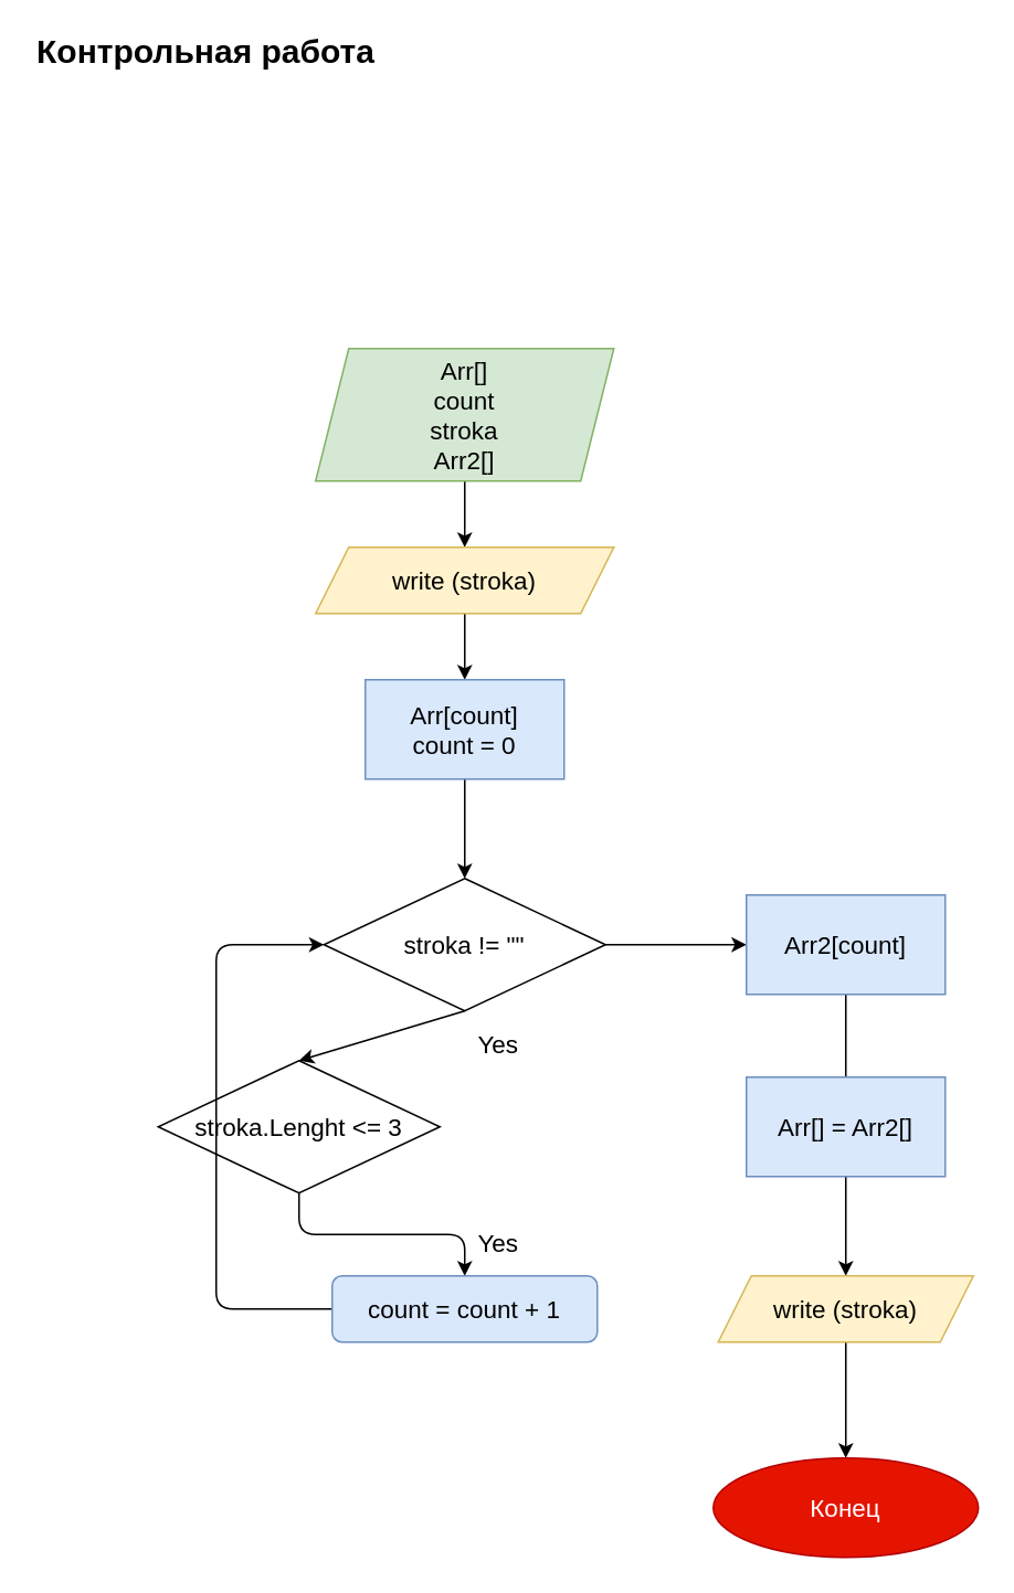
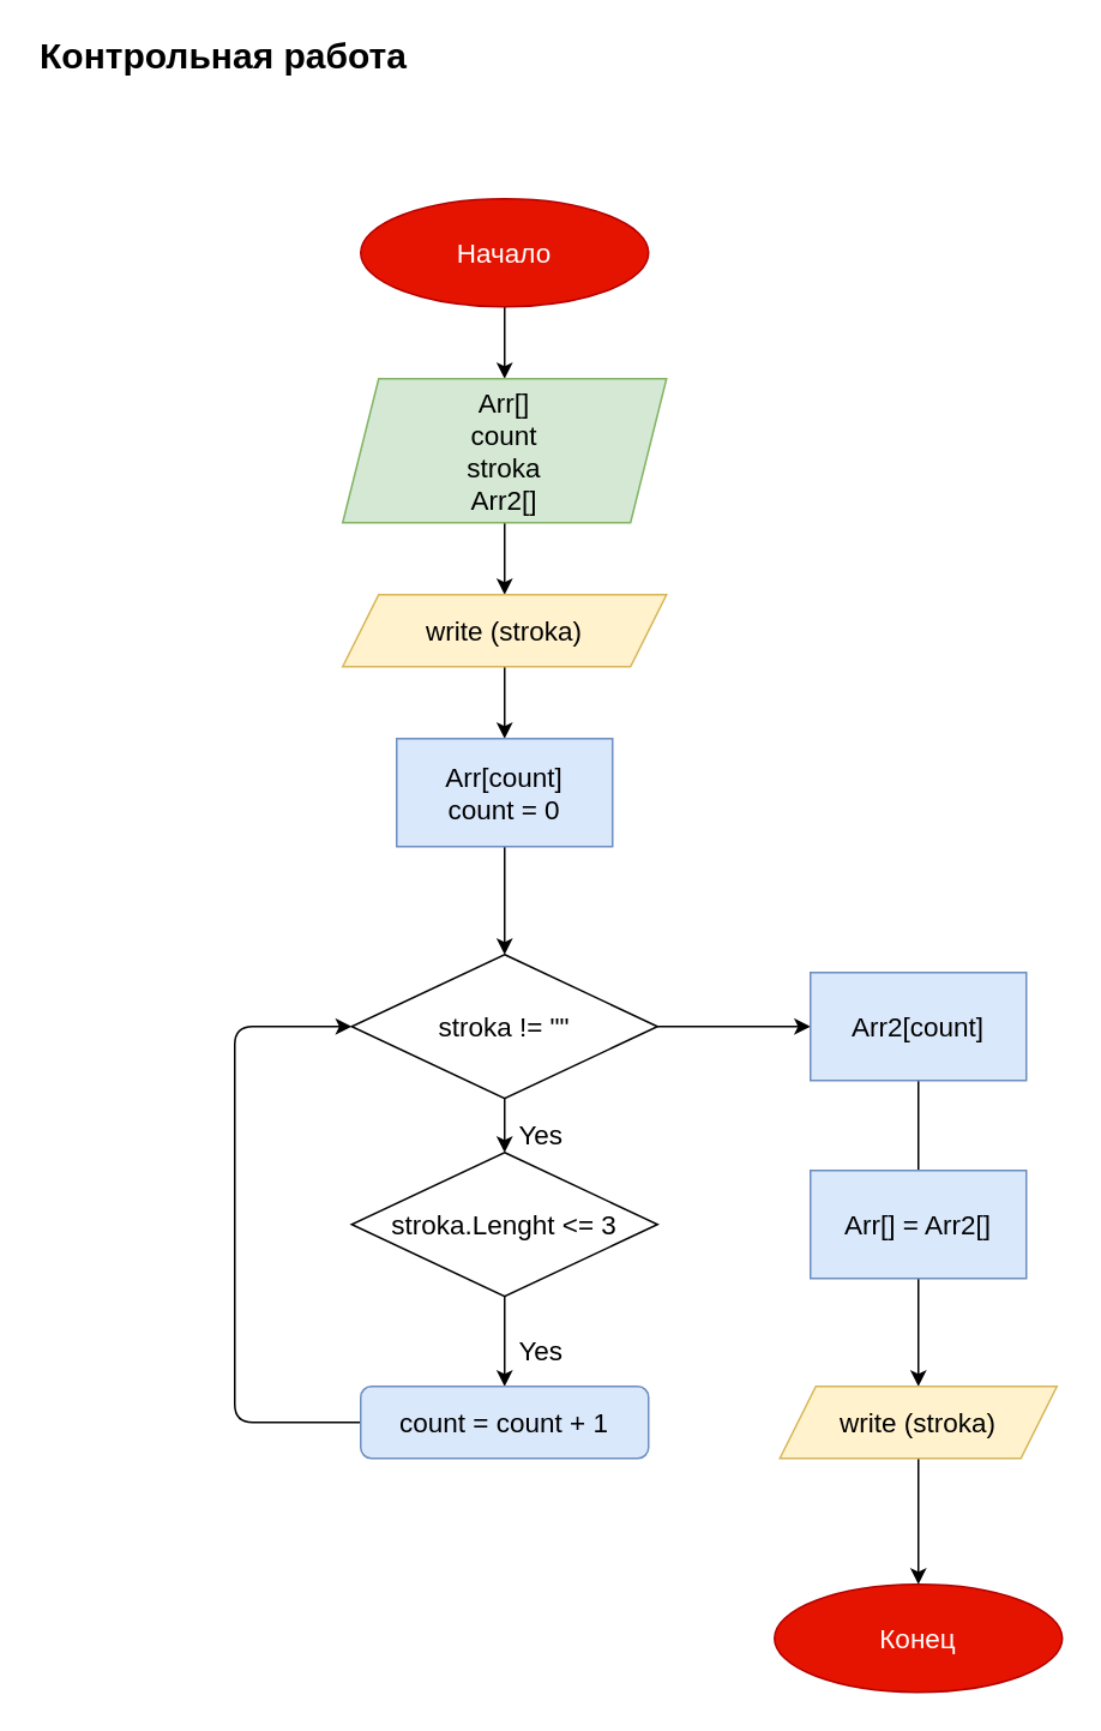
+ <mxCell id="4" value="Начало" style="ellipse;whiteSpace=wrap;html=1;fontSize=15;fillColor=#e51400;fontColor=#ffffff;strokeColor=#B20000;" vertex="1" parent="1"><mxGeometry x="200" y="110" width="160" height="60" as="geometry" /></mxCell>
+ <mxCell id="3" style="edgeStyle=none;html=1;exitX=0.5;exitY=1;exitDx=0;exitDy=0;entryX=0.5;entryY=0;entryDx=0;entryDy=0;fontSize=15;" edge="1" parent="1" source="4" target="6"><mxGeometry relative="1" as="geometry" /></mxCell>
- <mxCell id="15" value="stroka.Lenght &amp;lt;= 3" style="rhombus;whiteSpace=wrap;html=1;fontSize=15;" vertex="1" parent="1"><mxGeometry x="95" y="640" width="170" height="80" as="geometry" /></mxCell>
+ <mxCell id="15" value="stroka.Lenght &amp;lt;= 3" style="rhombus;whiteSpace=wrap;html=1;fontSize=15;" vertex="1" parent="1"><mxGeometry x="195" y="640" width="170" height="80" as="geometry" /></mxCell>
